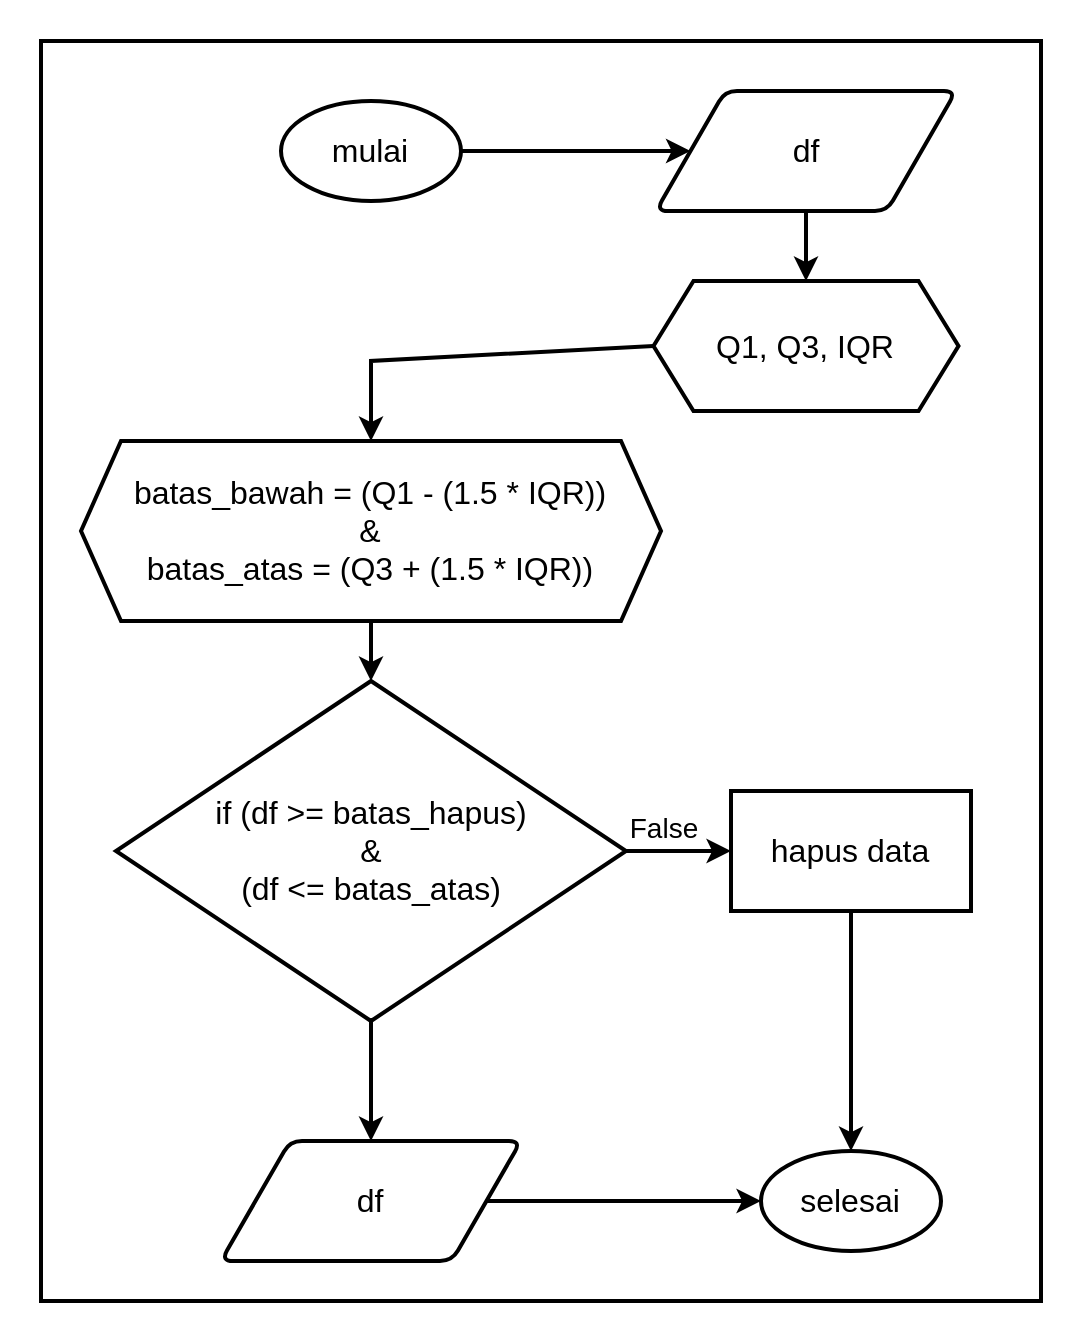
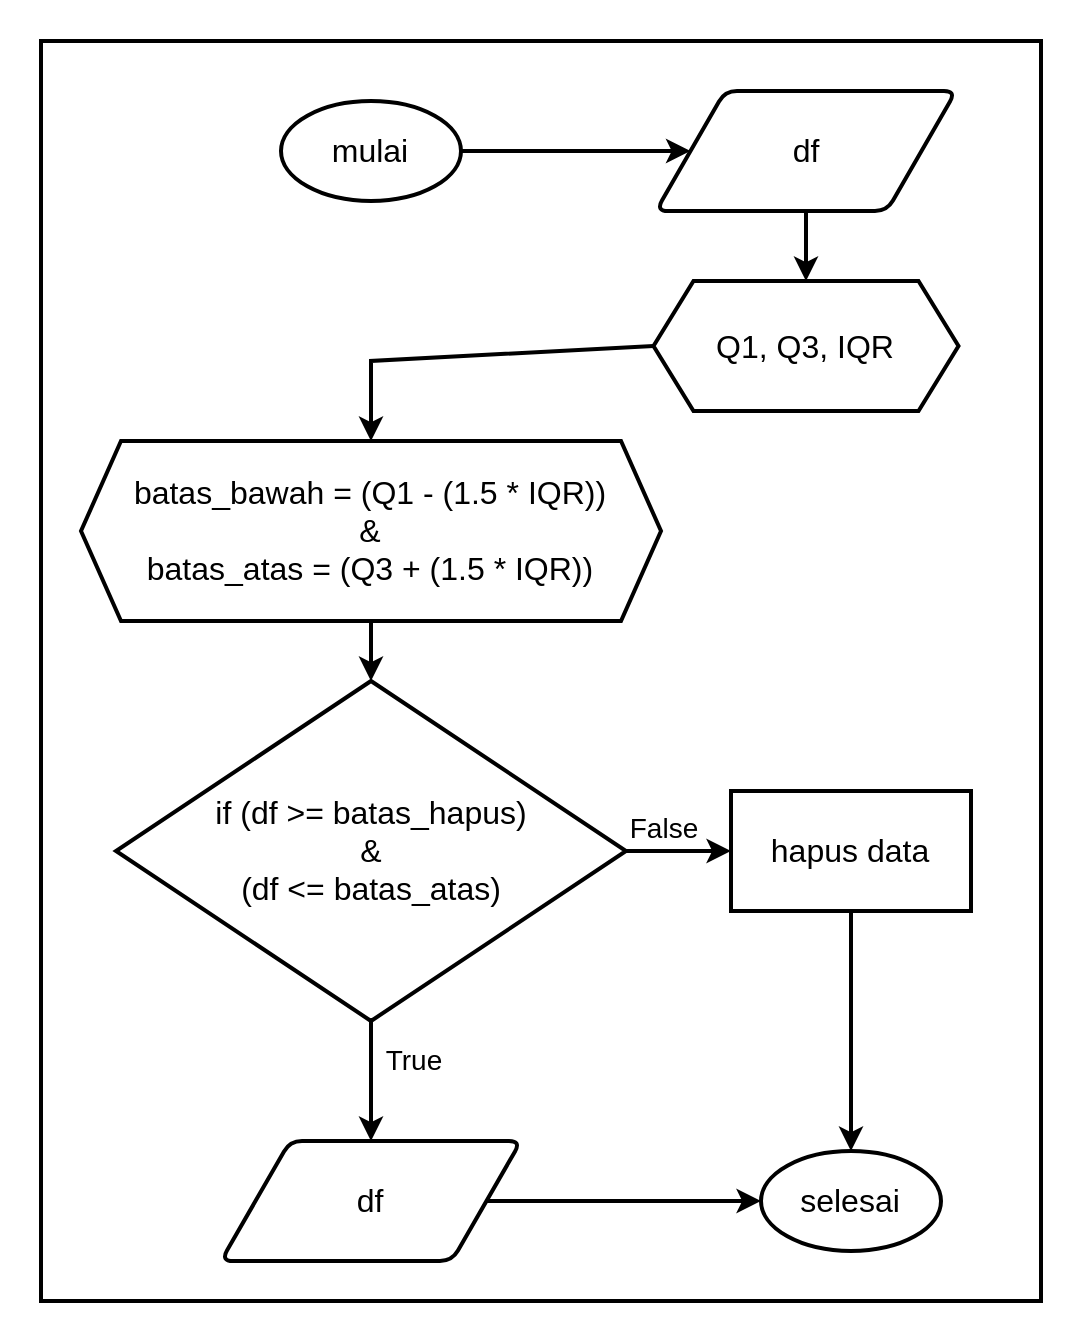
+ <mxCell id="17" value="&lt;font style=&quot;font-size: 14px&quot;&gt;True&lt;/font&gt;" style="text;html=1;strokeColor=none;fillColor=none;align=center;verticalAlign=middle;whiteSpace=wrap;rounded=0;container=0;" parent="2" vertex="1"><mxGeometry x="167" y="500" width="40" height="20" as="geometry" /></mxCell>
